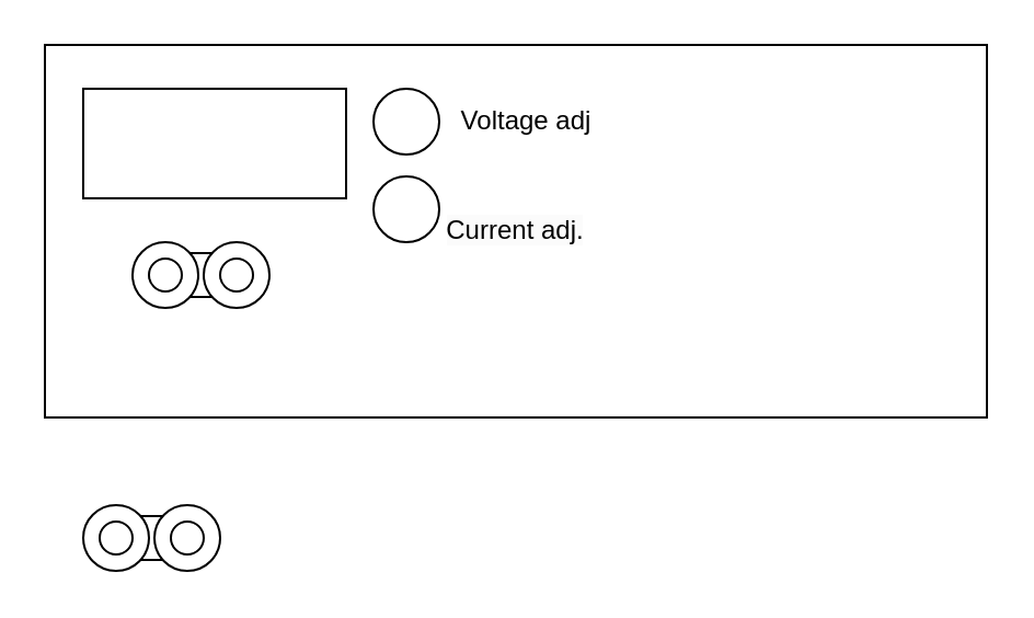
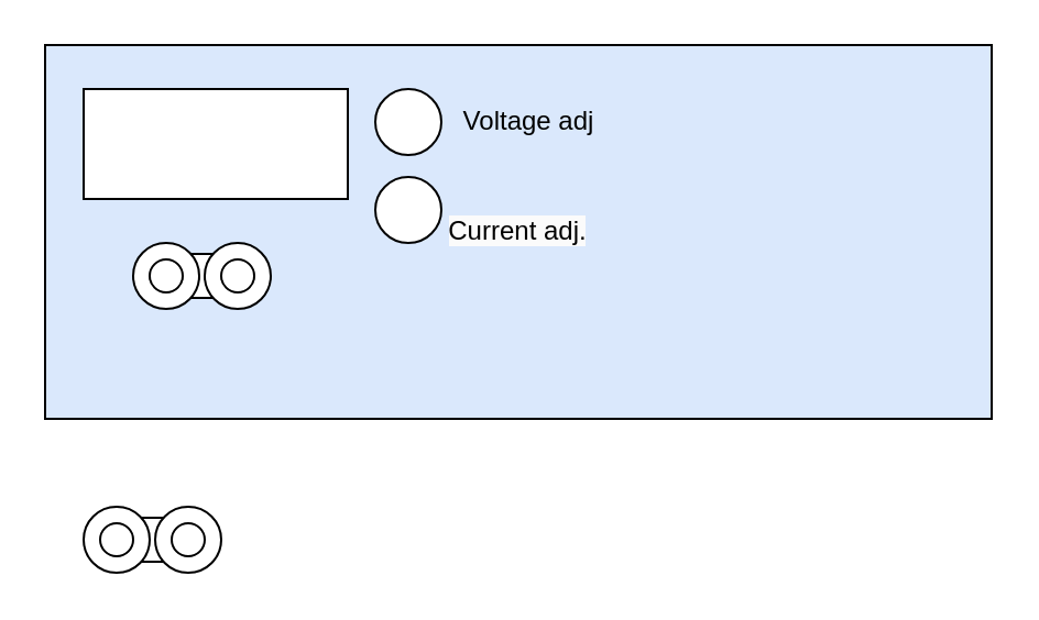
- <mxCell id="2" value="&lt;span style=&quot;color: rgb(0, 0, 0); font-family: Helvetica; font-size: 12px; font-style: normal; font-variant-ligatures: normal; font-variant-caps: normal; font-weight: 400; letter-spacing: normal; orphans: 2; text-indent: 0px; text-transform: none; widows: 2; word-spacing: 0px; -webkit-text-stroke-width: 0px; background-color: rgb(251, 251, 251); text-decoration-thickness: initial; text-decoration-style: initial; text-decoration-color: initial; float: none; display: inline !important;&quot;&gt;Current adj.&lt;/span&gt;" style="rounded=0;whiteSpace=wrap;html=1;align=center;" parent="1" vertex="1"><mxGeometry x="20" y="20" width="430" height="170" as="geometry" /></mxCell>
+ <mxCell id="2" value="&lt;span style=&quot;color: rgb(0, 0, 0); font-family: Helvetica; font-size: 12px; font-style: normal; font-variant-ligatures: normal; font-variant-caps: normal; font-weight: 400; letter-spacing: normal; orphans: 2; text-indent: 0px; text-transform: none; widows: 2; word-spacing: 0px; -webkit-text-stroke-width: 0px; background-color: rgb(251, 251, 251); text-decoration-thickness: initial; text-decoration-style: initial; text-decoration-color: initial; float: none; display: inline !important;&quot;&gt;Current adj.&lt;/span&gt;" style="rounded=0;whiteSpace=wrap;html=1;align=center;fillColor=#dae8fc;" parent="1" vertex="1"><mxGeometry x="20" y="20" width="430" height="170" as="geometry" /></mxCell>
